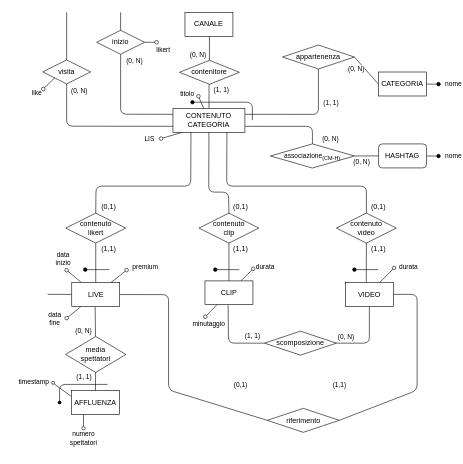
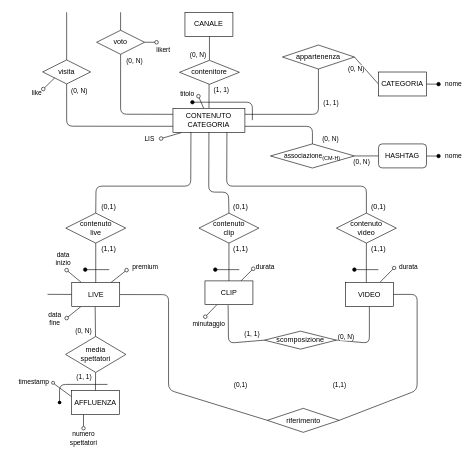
- <mxCell id="73" value="inizio" style="rhombus;whiteSpace=wrap;html=1;" parent="1" vertex="1"><mxGeometry x="160" y="50" width="80" height="40" as="geometry" /></mxCell>
+ <mxCell id="73" value="voto" style="rhombus;whiteSpace=wrap;html=1;" parent="1" vertex="1"><mxGeometry x="160" y="50" width="80" height="40" as="geometry" /></mxCell>
- <mxCell id="80" value="&lt;font style=&quot;font-size: 12px;&quot;&gt;contenuto&lt;br&gt;likert&lt;/font&gt;" style="rhombus;whiteSpace=wrap;html=1;" vertex="1" parent="1"><mxGeometry x="108.53" y="355" width="100" height="50" as="geometry" /></mxCell>
+ <mxCell id="80" value="&lt;font style=&quot;font-size: 12px;&quot;&gt;contenuto&lt;br&gt;live&lt;/font&gt;" style="rhombus;whiteSpace=wrap;html=1;" vertex="1" parent="1"><mxGeometry x="108.53" y="355" width="100" height="50" as="geometry" /></mxCell>
- <mxCell id="50" value="scomposizione" style="rhombus;whiteSpace=wrap;html=1;" parent="1" vertex="1"><mxGeometry x="440.01" y="551.91" width="120" height="40" as="geometry" /></mxCell>
+ <mxCell id="50" value="scomposizione" style="rhombus;whiteSpace=wrap;html=1;" parent="1" vertex="1"><mxGeometry x="440.01" y="551.91" width="120" height="30" as="geometry" /></mxCell>
